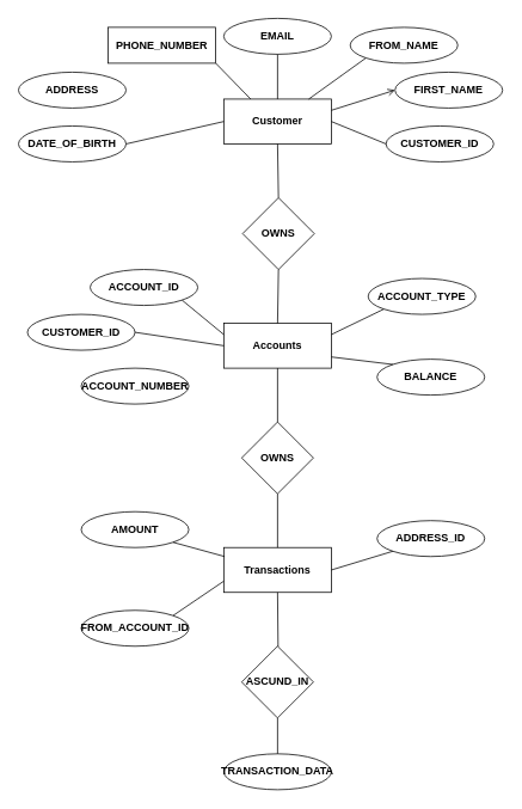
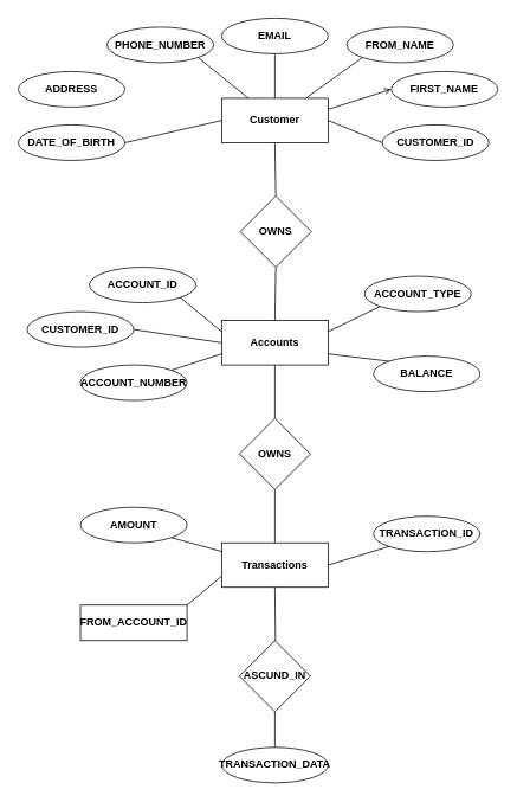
- <mxCell id="13" value="&lt;b&gt;PHONE_NUMBER&lt;/b&gt;" style="whiteSpace=wrap;html=1;rounded=0;" vertex="1" parent="1"><mxGeometry x="120" y="30" width="120" height="40" as="geometry" /></mxCell>
+ <mxCell id="13" value="&lt;b&gt;PHONE_NUMBER&lt;/b&gt;" style="ellipse;whiteSpace=wrap;html=1;" vertex="1" parent="1"><mxGeometry x="120" y="30" width="120" height="40" as="geometry" /></mxCell>
+ <mxCell id="33" value="" style="endArrow=none;html=1;rounded=0;entryX=0;entryY=0.75;entryDx=0;entryDy=0;exitX=1;exitY=0;exitDx=0;exitDy=0;" edge="1" parent="1" source="28" target="4"><mxGeometry width="50" height="50" relative="1" as="geometry"><mxPoint x="170" y="530" as="sourcePoint" /><mxPoint x="220" y="480" as="targetPoint" /></mxGeometry></mxCell>
- <mxCell id="38" value="&lt;b&gt;ADDRESS_ID&lt;/b&gt;" style="ellipse;whiteSpace=wrap;html=1;" vertex="1" parent="1"><mxGeometry x="420" y="580" width="120" height="40" as="geometry" /></mxCell>
+ <mxCell id="38" value="&lt;b&gt;TRANSACTION_ID&lt;/b&gt;" style="ellipse;whiteSpace=wrap;html=1;" vertex="1" parent="1"><mxGeometry x="420" y="580" width="120" height="40" as="geometry" /></mxCell>
- <mxCell id="36" value="&lt;b&gt;FROM_ACCOUNT_ID&lt;/b&gt;" style="ellipse;whiteSpace=wrap;html=1;" vertex="1" parent="1"><mxGeometry x="90" y="680" width="120" height="40" as="geometry" /></mxCell>
+ <mxCell id="36" value="&lt;b&gt;FROM_ACCOUNT_ID&lt;/b&gt;" style="whiteSpace=wrap;html=1;rounded=0;" vertex="1" parent="1"><mxGeometry x="90" y="680" width="120" height="40" as="geometry" /></mxCell>
